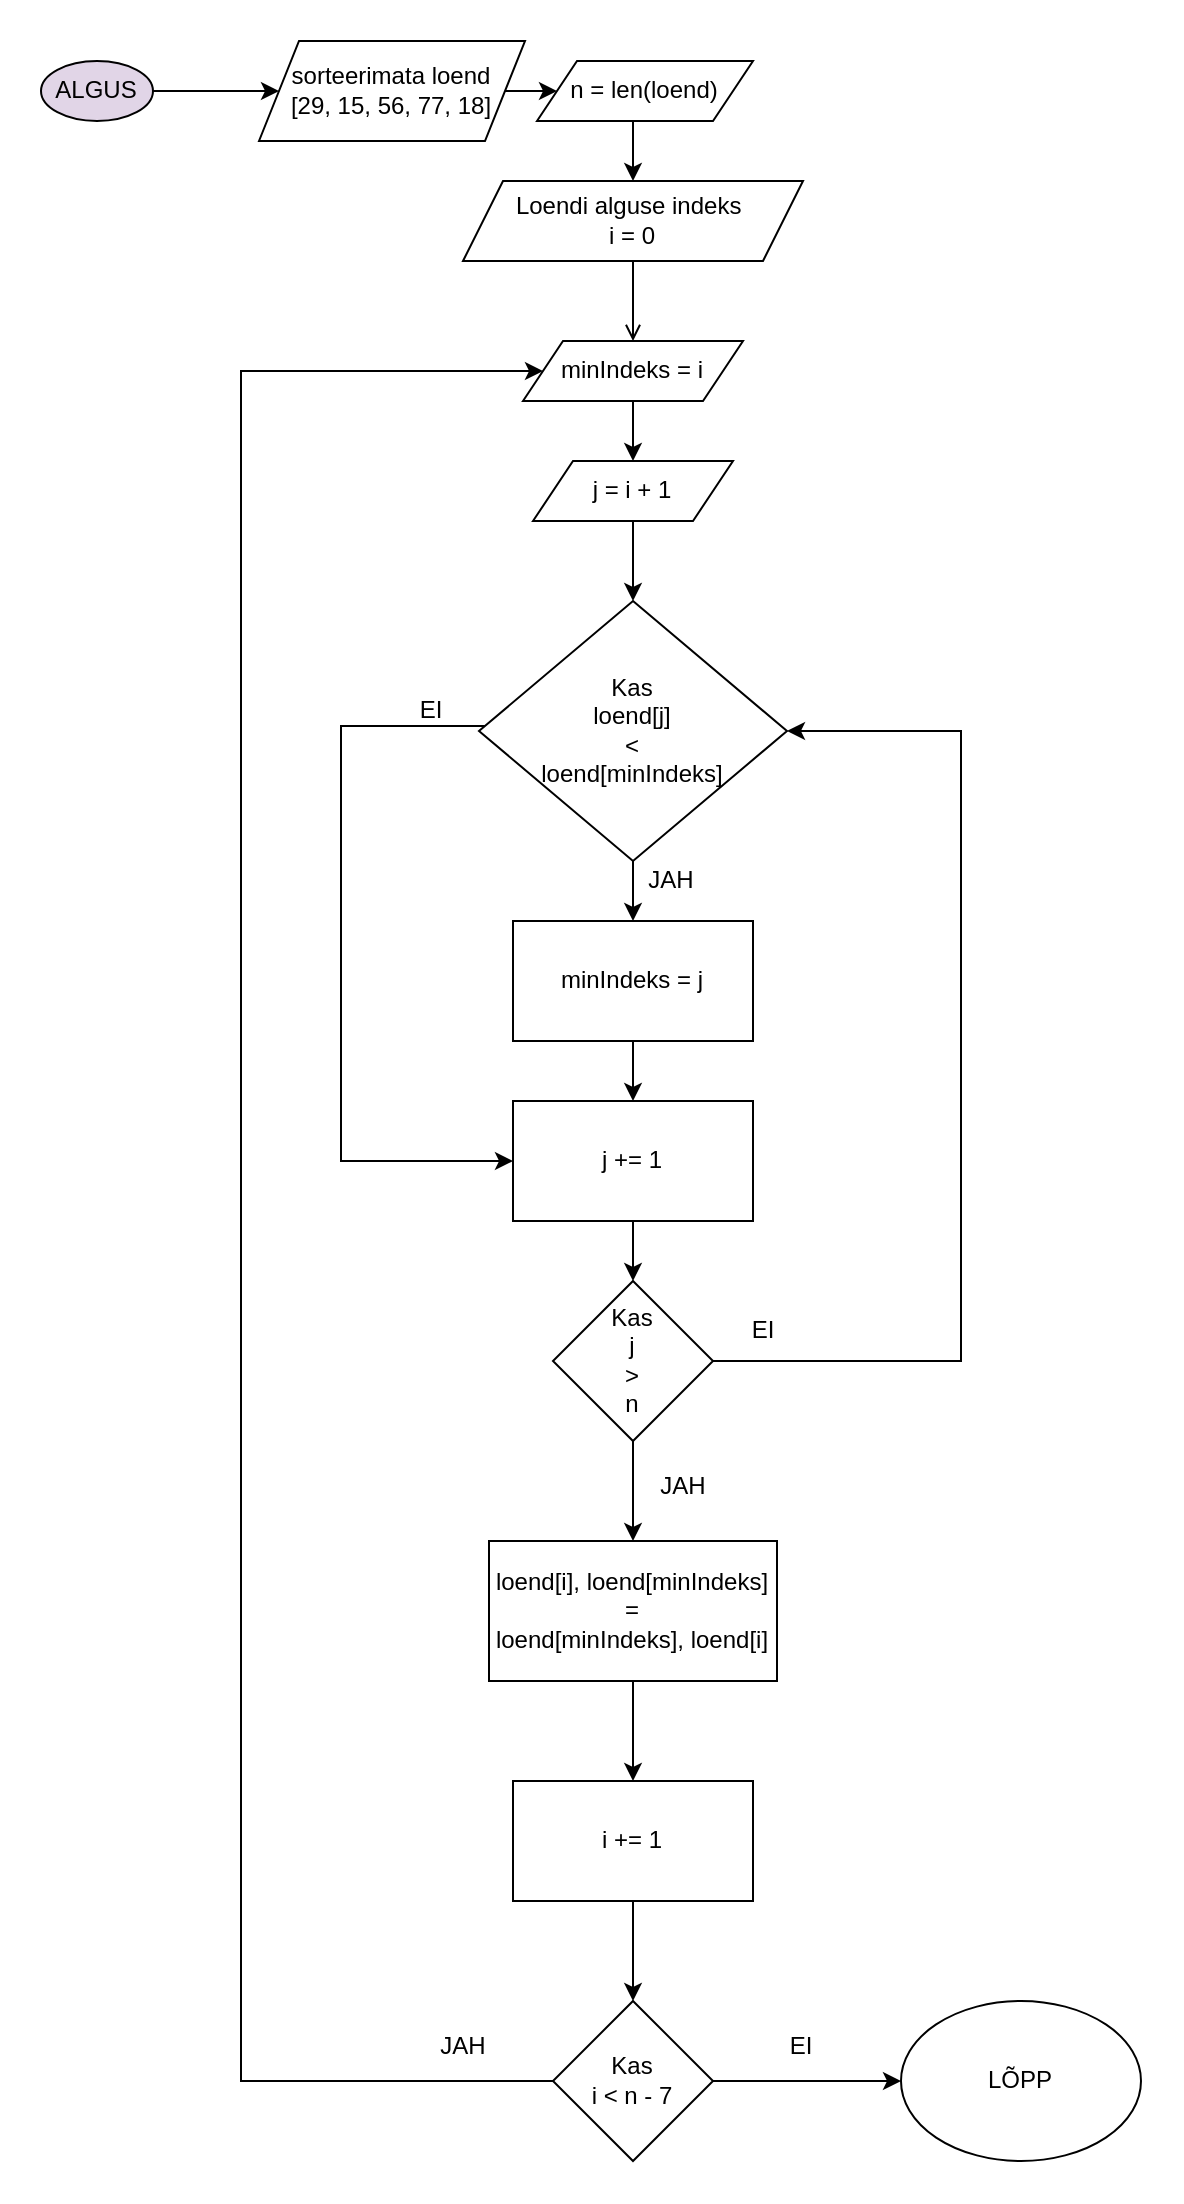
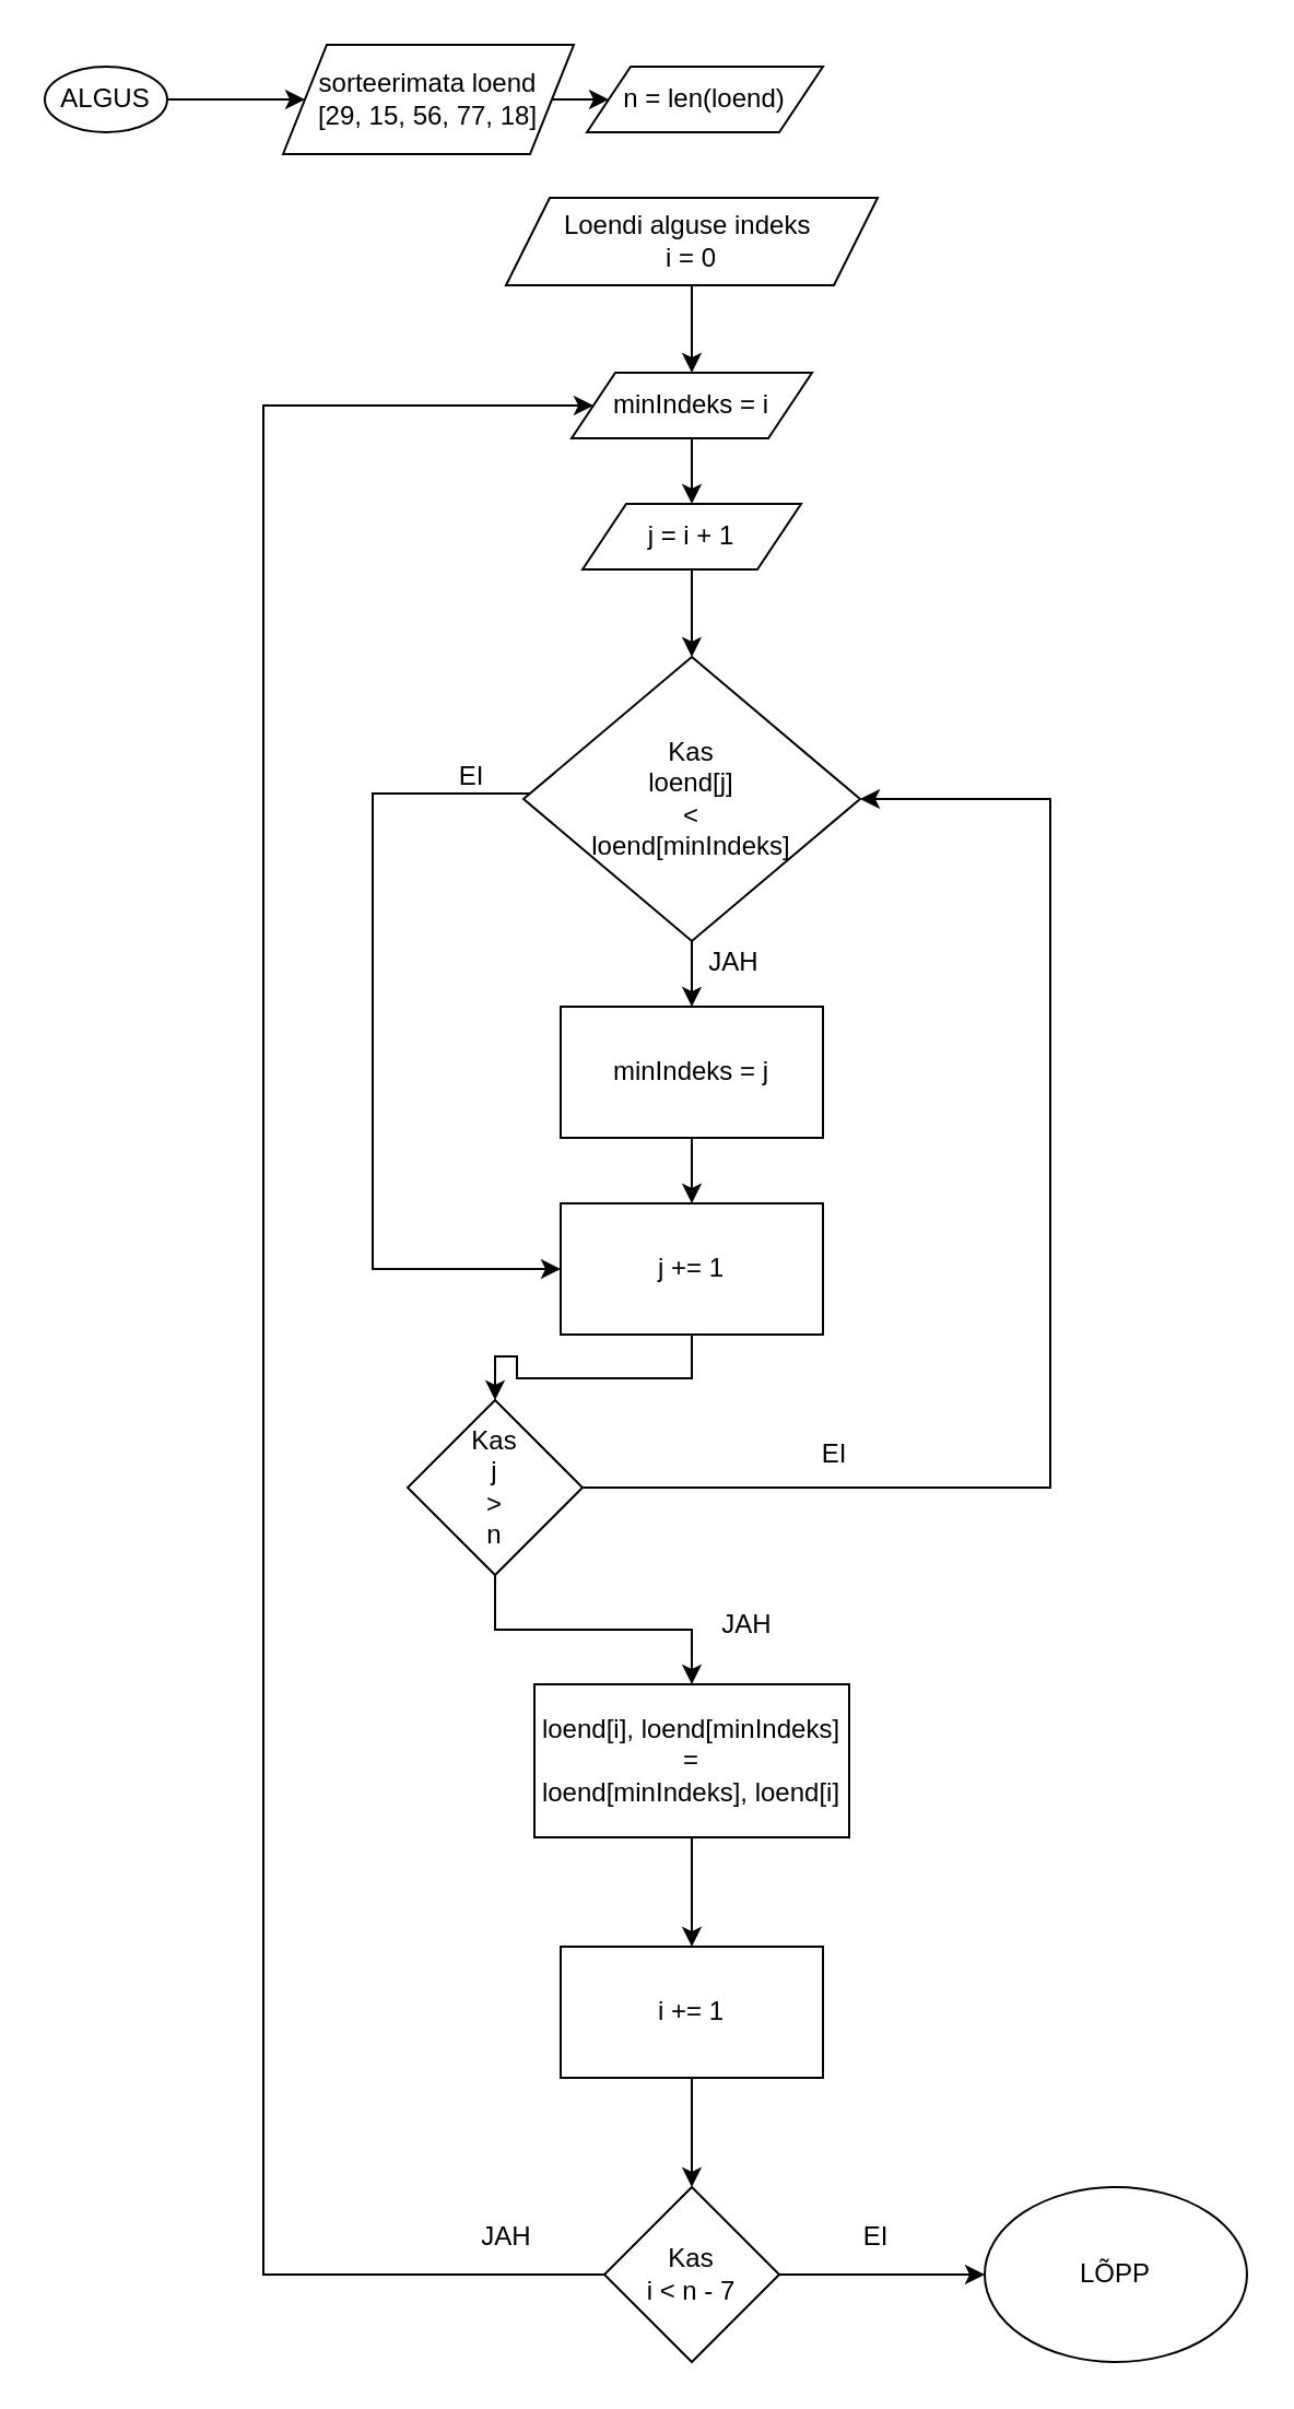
- <mxCell id="3" value="ALGUS" style="ellipse;whiteSpace=wrap;html=1;fillColor=#e1d5e7;" vertex="1" parent="1"><mxGeometry x="20" y="30" width="56" height="30" as="geometry" /></mxCell>
+ <mxCell id="3" value="ALGUS" style="ellipse;whiteSpace=wrap;html=1;" vertex="1" parent="1"><mxGeometry x="20" y="30" width="56" height="30" as="geometry" /></mxCell>
- <mxCell id="6" style="edgeStyle=orthogonalEdgeStyle;rounded=0;orthogonalLoop=1;jettySize=auto;html=1;entryX=0.5;entryY=0;entryDx=0;entryDy=0;" edge="1" parent="1" source="7" target="9"><mxGeometry relative="1" as="geometry"><Array as="points"><mxPoint x="316" y="70" /><mxPoint x="316" y="70" /></Array></mxGeometry></mxCell>
- <mxCell id="8" style="edgeStyle=orthogonalEdgeStyle;rounded=0;orthogonalLoop=1;jettySize=auto;html=1;entryX=0.5;entryY=0;entryDx=0;entryDy=0;endArrow=open;" edge="1" parent="1" source="9" target="11"><mxGeometry relative="1" as="geometry" /></mxCell>
+ <mxCell id="8" style="edgeStyle=orthogonalEdgeStyle;rounded=0;orthogonalLoop=1;jettySize=auto;html=1;entryX=0.5;entryY=0;entryDx=0;entryDy=0;" edge="1" parent="1" source="9" target="11"><mxGeometry relative="1" as="geometry" /></mxCell>
- <mxCell id="25" value="Kas&lt;br&gt;j&lt;br&gt;&amp;gt;&lt;br&gt;n" style="rhombus;whiteSpace=wrap;html=1;" vertex="1" parent="1"><mxGeometry x="276" y="640" width="80" height="80" as="geometry" /></mxCell>
+ <mxCell id="25" value="Kas&lt;br&gt;j&lt;br&gt;&amp;gt;&lt;br&gt;n" style="rhombus;whiteSpace=wrap;html=1;" vertex="1" parent="1"><mxGeometry x="186" y="640" width="80" height="80" as="geometry" /></mxCell>
